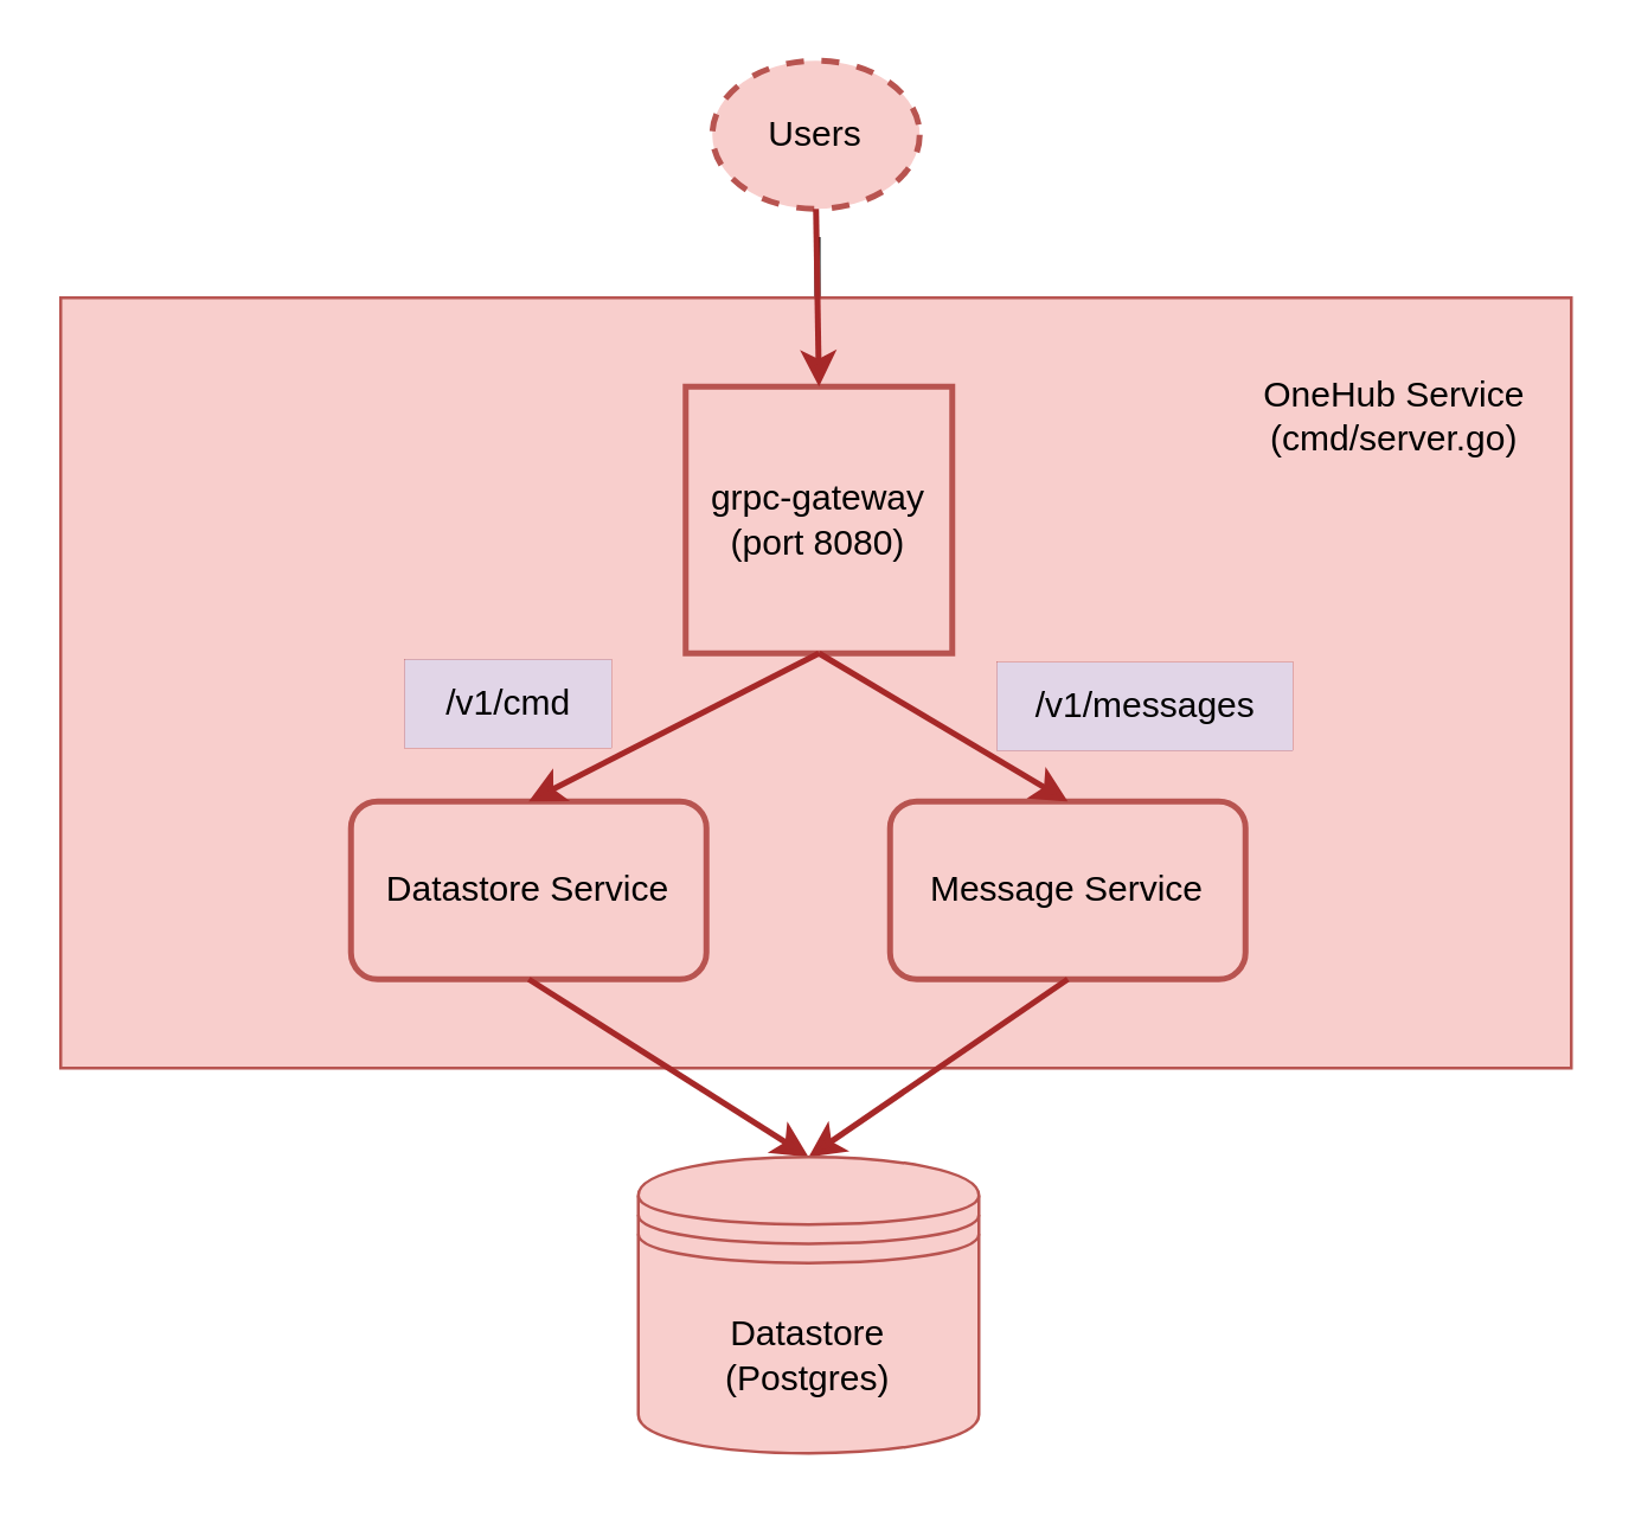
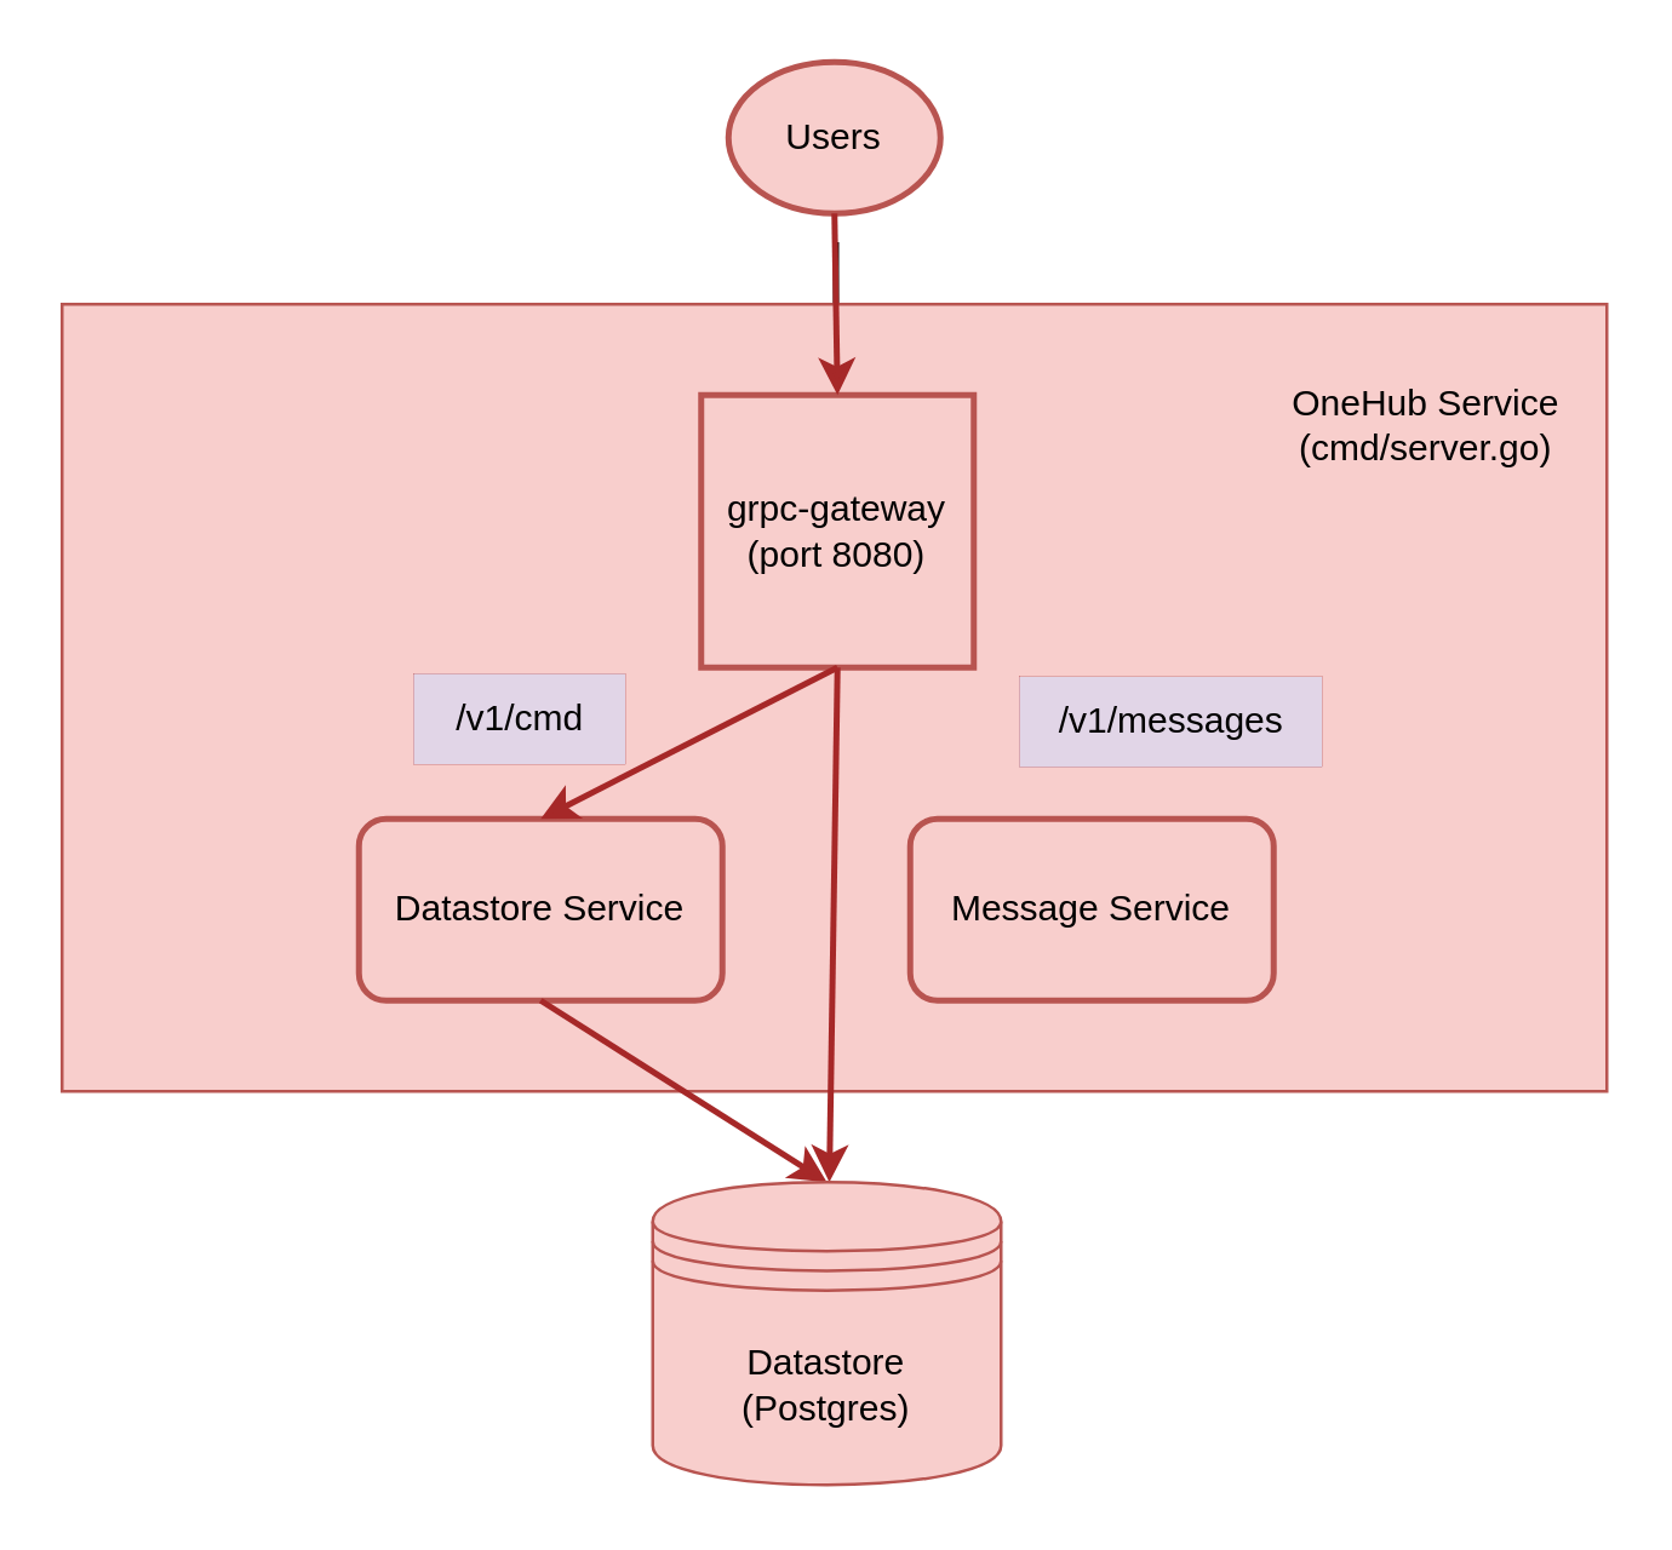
- <mxCell id="4" value="Users" style="ellipse;whiteSpace=wrap;html=1;strokeWidth=2;fillColor=#f8cecc;strokeColor=#b85450;dashed=1;" parent="1" vertex="1"><mxGeometry x="240" y="20" width="70" height="50" as="geometry" /></mxCell>
+ <mxCell id="4" value="Users" style="ellipse;whiteSpace=wrap;html=1;strokeWidth=2;fillColor=#f8cecc;strokeColor=#b85450;" parent="1" vertex="1"><mxGeometry x="240" y="20" width="70" height="50" as="geometry" /></mxCell>
- <mxCell id="9" value="" style="endArrow=classic;html=1;rounded=0;exitX=0.5;exitY=1;exitDx=0;exitDy=0;entryX=0.5;entryY=0;entryDx=0;entryDy=0;strokeColor=#A62828;strokeWidth=2;fillColor=#e1d5e7;" parent="1" source="5" target="7" edge="1"><mxGeometry width="50" height="50" relative="1" as="geometry"><mxPoint x="285" y="230" as="sourcePoint" /><mxPoint x="180" y="280" as="targetPoint" /></mxGeometry></mxCell>
+ <mxCell id="9" value="" style="endArrow=classic;html=1;rounded=0;exitX=0.5;exitY=1;exitDx=0;exitDy=0;strokeColor=#A62828;strokeWidth=2;fillColor=#e1d5e7;" parent="1" source="5" target="15" edge="1"><mxGeometry width="50" height="50" relative="1" as="geometry"><mxPoint x="285" y="230" as="sourcePoint" /><mxPoint x="180" y="280" as="targetPoint" /></mxGeometry></mxCell>
- <mxCell id="10" value="" style="endArrow=classic;html=1;rounded=0;exitX=0.5;exitY=1;exitDx=0;exitDy=0;strokeColor=#A62828;strokeWidth=2;fillColor=#e1d5e7;entryX=0.5;entryY=0;entryDx=0;entryDy=0;" parent="1" source="7" target="15" edge="1"><mxGeometry width="50" height="50" relative="1" as="geometry"><mxPoint x="10" y="430" as="sourcePoint" /><mxPoint x="270" y="380" as="targetPoint" /></mxGeometry></mxCell>
